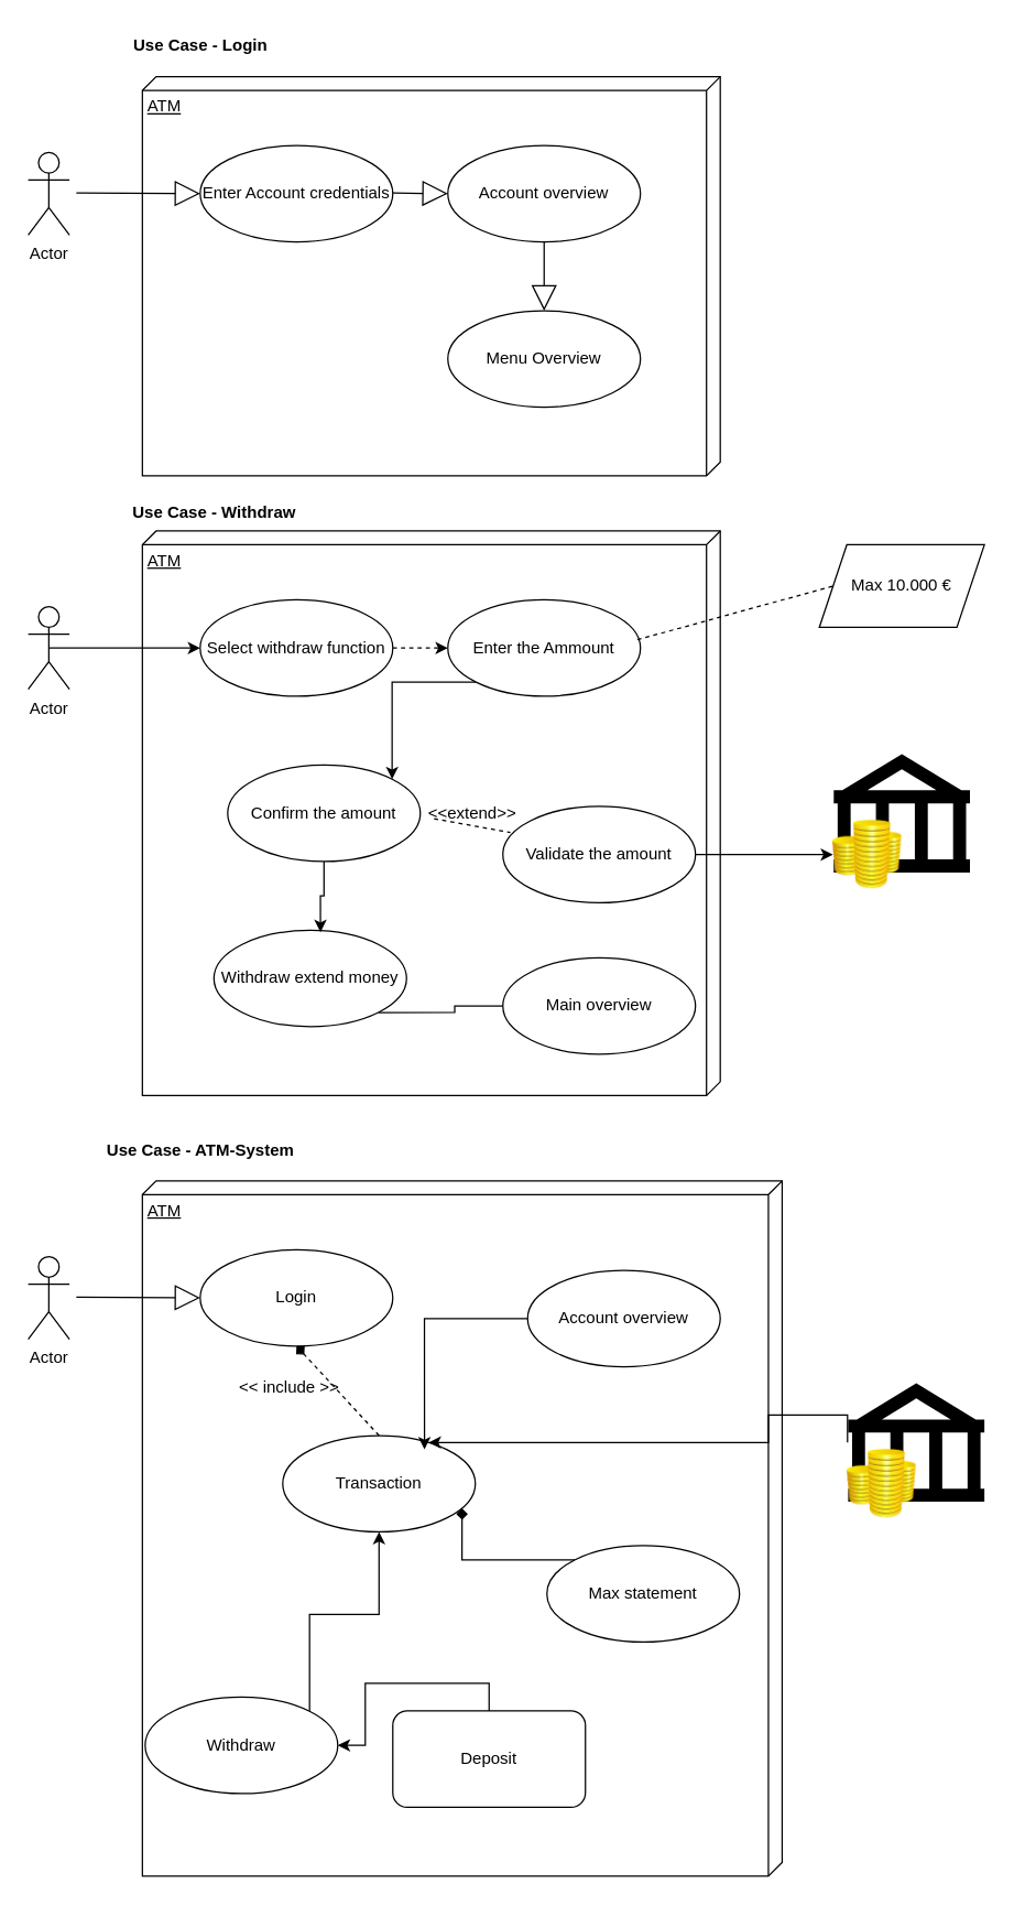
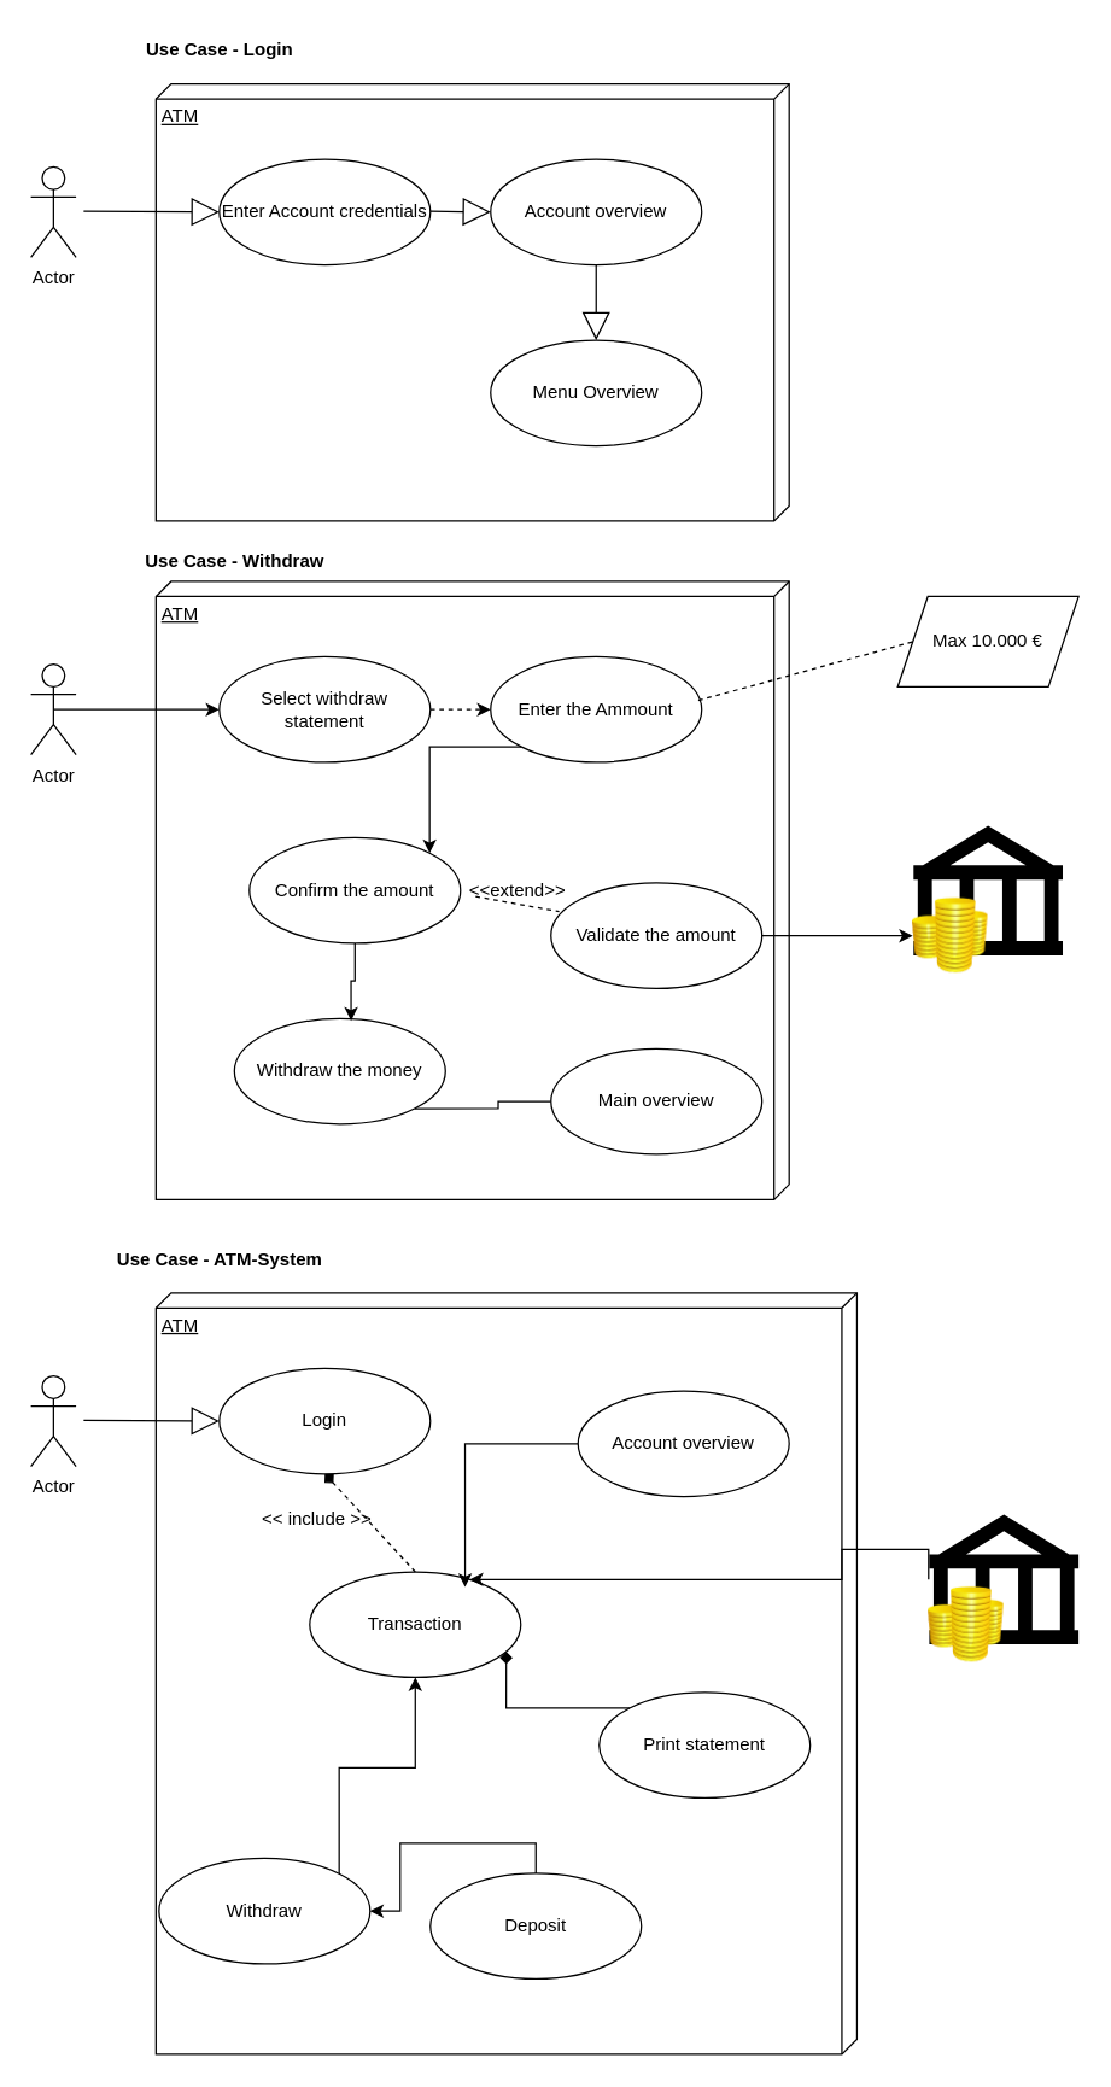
- <mxCell id="13" value="Select withdraw function" style="ellipse;whiteSpace=wrap;html=1;" parent="1" vertex="1"><mxGeometry x="145" y="435" width="140" height="70" as="geometry" /></mxCell>
+ <mxCell id="13" value="Select withdraw statement" style="ellipse;whiteSpace=wrap;html=1;" parent="1" vertex="1"><mxGeometry x="145" y="435" width="140" height="70" as="geometry" /></mxCell>
- <mxCell id="24" value="Withdraw extend money" style="ellipse;whiteSpace=wrap;html=1;" parent="1" vertex="1"><mxGeometry x="155" y="675" width="140" height="70" as="geometry" /></mxCell>
+ <mxCell id="24" value="Withdraw the money" style="ellipse;whiteSpace=wrap;html=1;" parent="1" vertex="1"><mxGeometry x="155" y="675" width="140" height="70" as="geometry" /></mxCell>
- <mxCell id="45" value="Max statement" style="ellipse;whiteSpace=wrap;html=1;" vertex="1" parent="1"><mxGeometry x="397" y="1122" width="140" height="70" as="geometry" /></mxCell>
+ <mxCell id="45" value="Print statement" style="ellipse;whiteSpace=wrap;html=1;" vertex="1" parent="1"><mxGeometry x="397" y="1122" width="140" height="70" as="geometry" /></mxCell>
- <mxCell id="41" value="Deposit" style="whiteSpace=wrap;html=1;rounded=1;" vertex="1" parent="1"><mxGeometry x="285" y="1242" width="140" height="70" as="geometry" /></mxCell>
+ <mxCell id="41" value="Deposit" style="ellipse;whiteSpace=wrap;html=1;" vertex="1" parent="1"><mxGeometry x="285" y="1242" width="140" height="70" as="geometry" /></mxCell>
